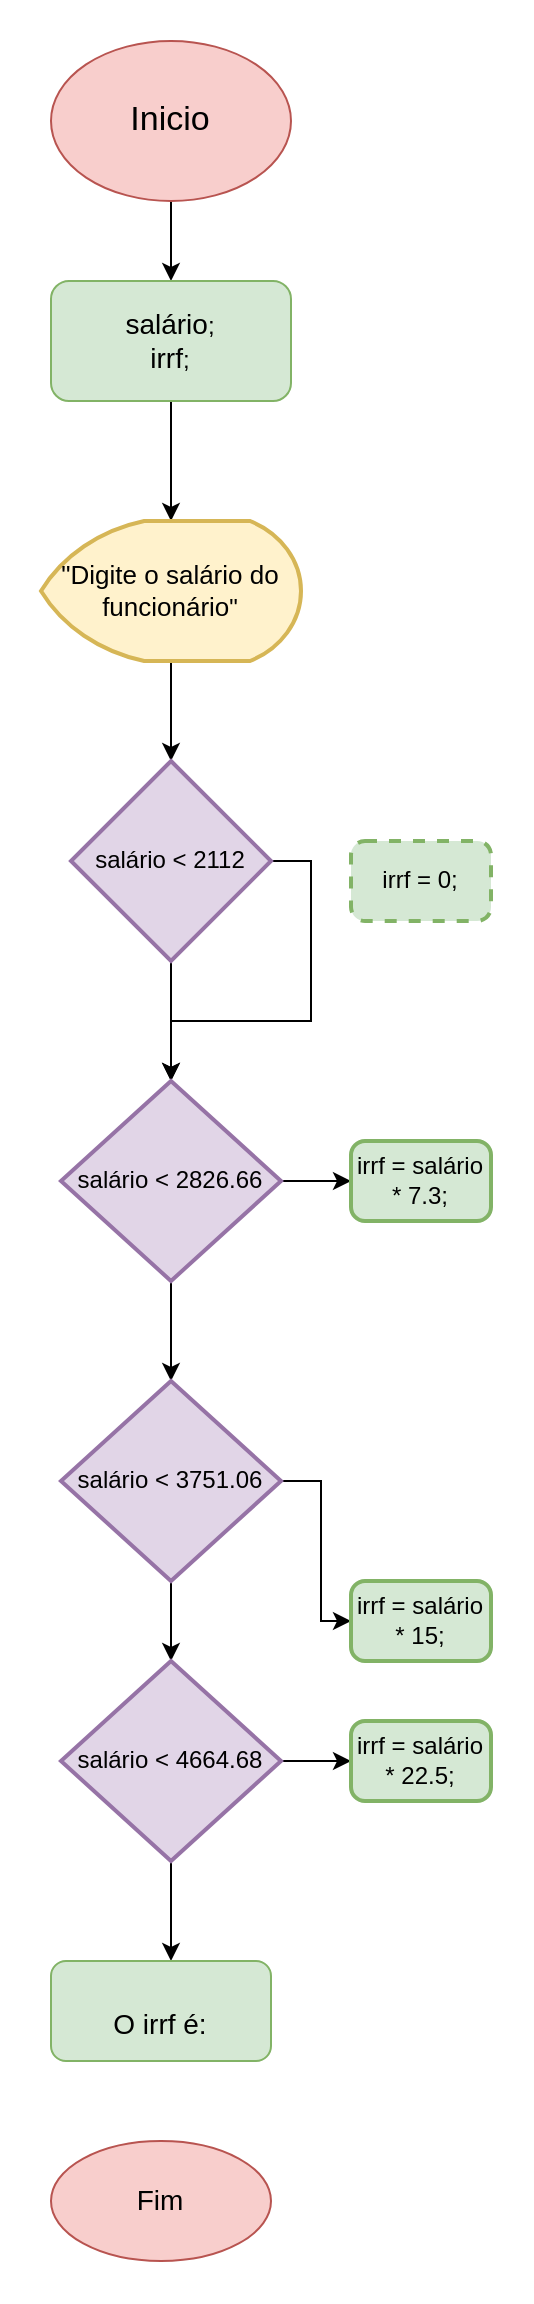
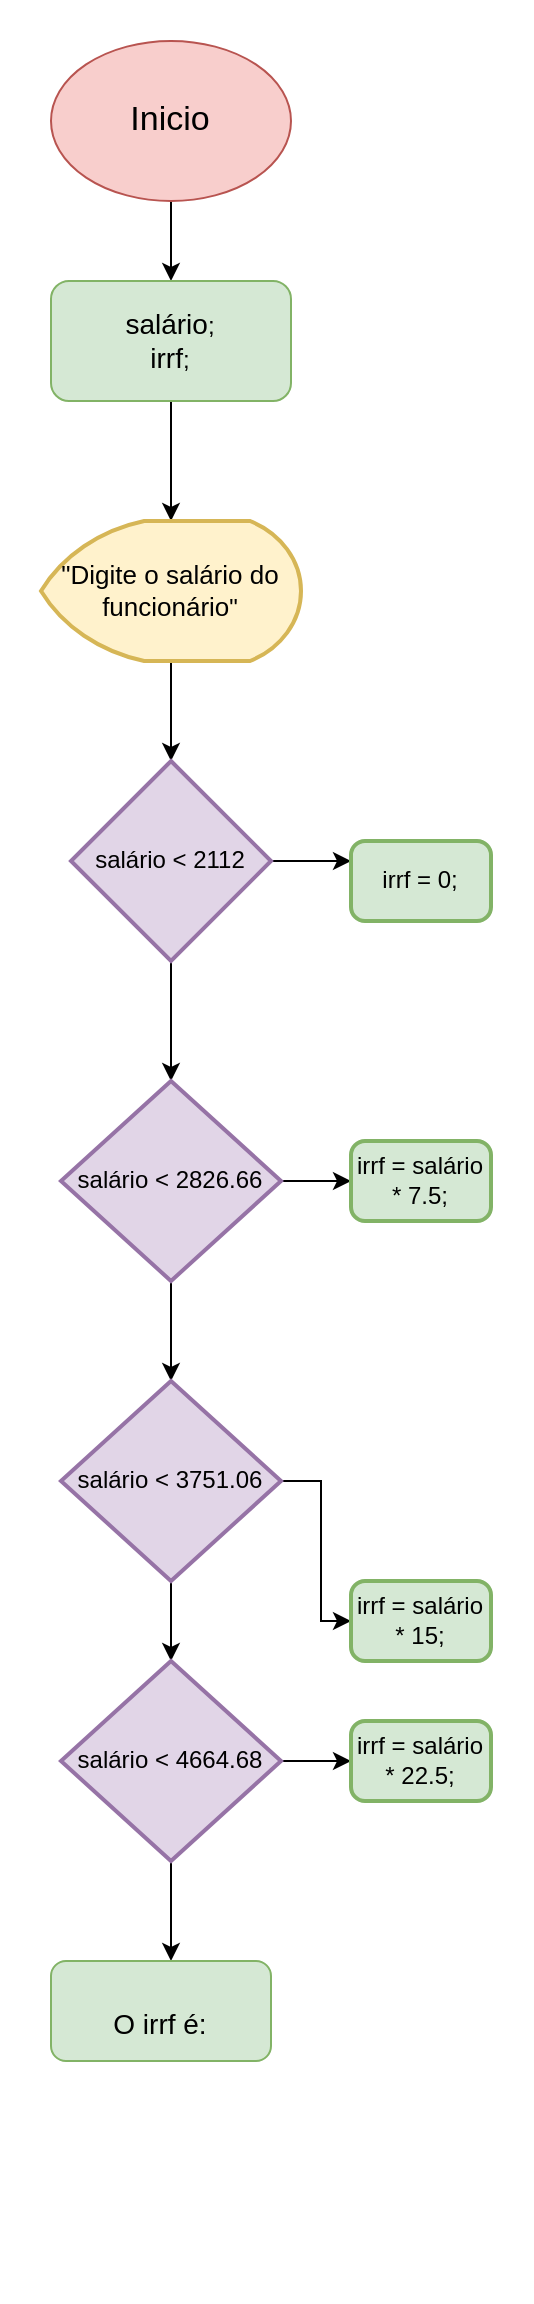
- <mxCell id="11" value="irrf = 0;" style="rounded=1;whiteSpace=wrap;html=1;absoluteArcSize=1;arcSize=14;strokeWidth=2;fillColor=#d5e8d4;strokeColor=#82b366;dashed=1;" vertex="1" parent="1"><mxGeometry x="175" y="420" width="70" height="40" as="geometry" /></mxCell>
+ <mxCell id="11" value="irrf = 0;" style="rounded=1;whiteSpace=wrap;html=1;absoluteArcSize=1;arcSize=14;strokeWidth=2;fillColor=#d5e8d4;strokeColor=#82b366;" vertex="1" parent="1"><mxGeometry x="175" y="420" width="70" height="40" as="geometry" /></mxCell>
- <mxCell id="9" style="edgeStyle=orthogonalEdgeStyle;rounded=0;orthogonalLoop=1;jettySize=auto;html=1;exitX=1;exitY=0.5;exitDx=0;exitDy=0;exitPerimeter=0;" edge="1" parent="1" source="10" target="14"><mxGeometry relative="1" as="geometry" /></mxCell>
+ <mxCell id="9" style="edgeStyle=orthogonalEdgeStyle;rounded=0;orthogonalLoop=1;jettySize=auto;html=1;exitX=1;exitY=0.5;exitDx=0;exitDy=0;exitPerimeter=0;entryX=0;entryY=0.25;entryDx=0;entryDy=0;" edge="1" parent="1" source="10" target="11"><mxGeometry relative="1" as="geometry" /></mxCell>
- <mxCell id="15" value="irrf = salário * 7.3;" style="rounded=1;whiteSpace=wrap;html=1;absoluteArcSize=1;arcSize=14;strokeWidth=2;fillColor=#d5e8d4;strokeColor=#82b366;" vertex="1" parent="1"><mxGeometry x="175" y="570" width="70" height="40" as="geometry" /></mxCell>
+ <mxCell id="15" value="irrf = salário * 7.5;" style="rounded=1;whiteSpace=wrap;html=1;absoluteArcSize=1;arcSize=14;strokeWidth=2;fillColor=#d5e8d4;strokeColor=#82b366;" vertex="1" parent="1"><mxGeometry x="175" y="570" width="70" height="40" as="geometry" /></mxCell>
- <mxCell id="25" value="&lt;font style=&quot;font-size: 14px;&quot;&gt;Fim&lt;/font&gt;" style="ellipse;whiteSpace=wrap;html=1;fillColor=#f8cecc;strokeColor=#b85450;" vertex="1" parent="1"><mxGeometry x="25" y="1070" width="110" height="60" as="geometry" /></mxCell>
